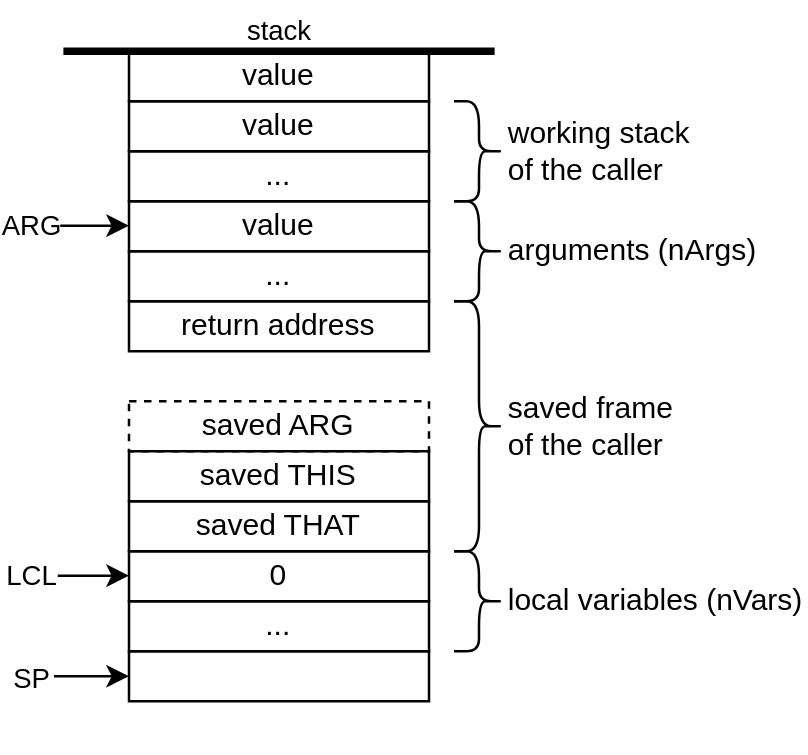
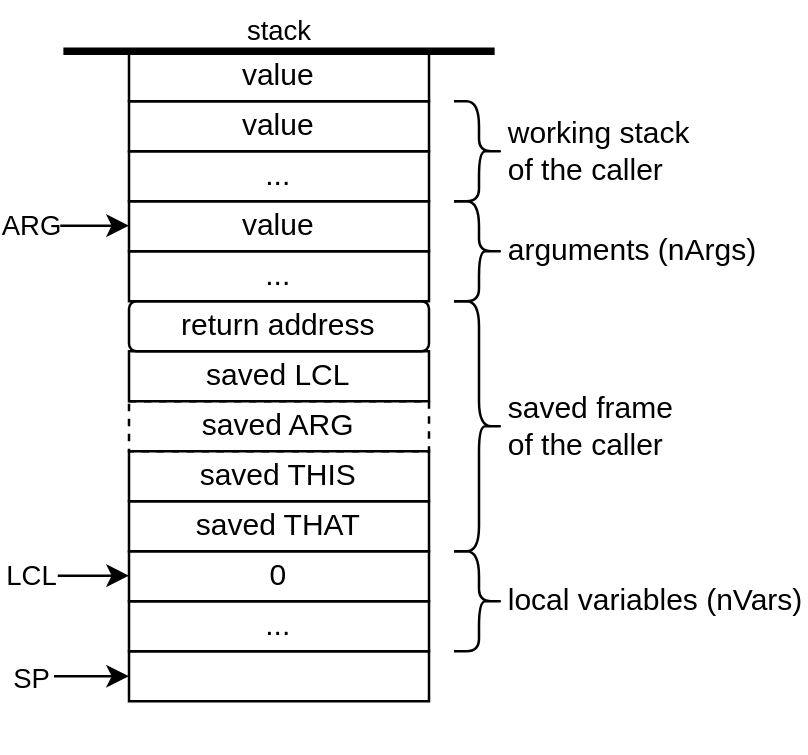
- <mxCell id="14" value="return address" style="rounded=0;whiteSpace=wrap;html=1;fillColor=none;" vertex="1" parent="1"><mxGeometry x="50" y="120" width="120" height="20" as="geometry" /></mxCell>
+ <mxCell id="14" value="return address" style="whiteSpace=wrap;html=1;fillColor=none;rounded=1;" vertex="1" parent="1"><mxGeometry x="50" y="120" width="120" height="20" as="geometry" /></mxCell>
+ <mxCell id="15" value="saved LCL" style="rounded=0;whiteSpace=wrap;html=1;fillColor=none;" vertex="1" parent="1"><mxGeometry x="50" y="140" width="120" height="20" as="geometry" /></mxCell>
